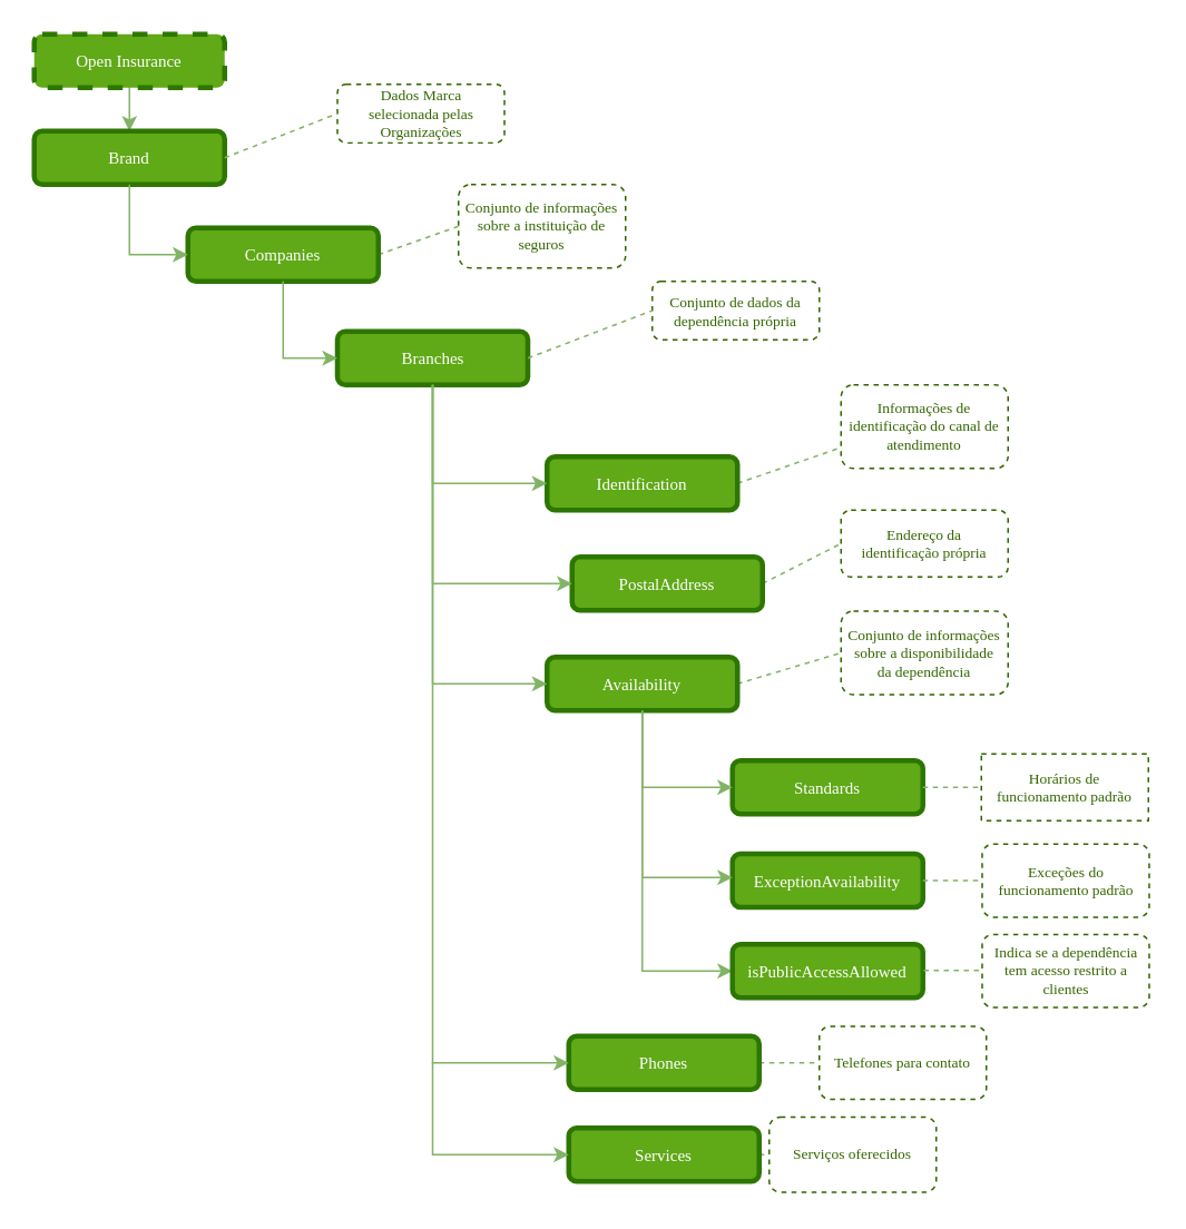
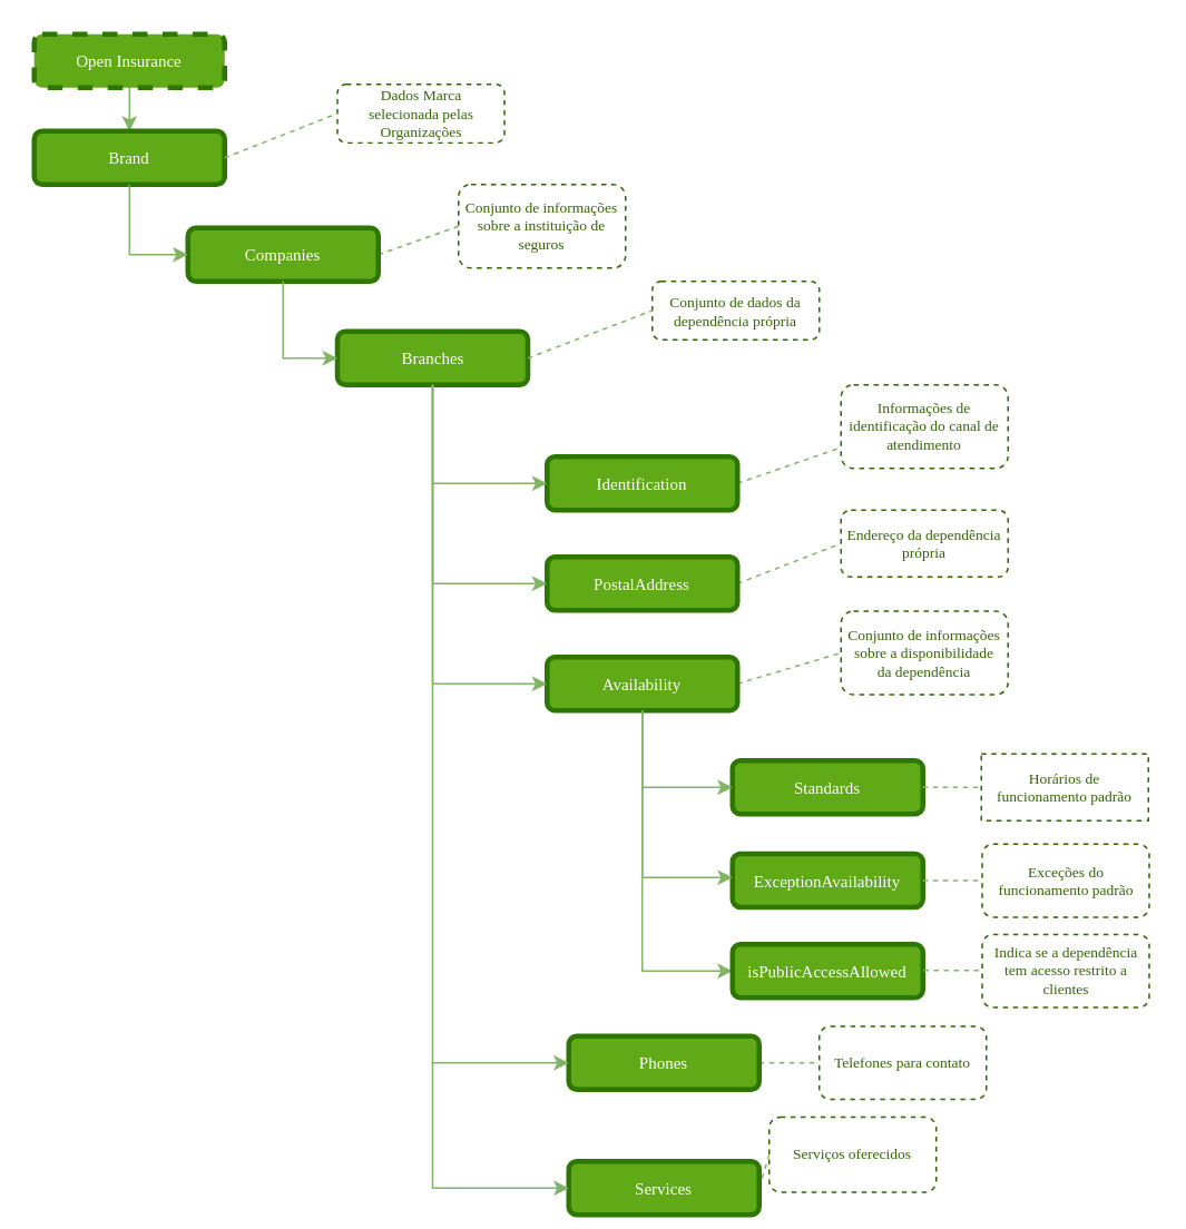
- <mxCell id="15" value="&lt;font style=&quot;font-size: 9px&quot;&gt;Endereço&lt;/font&gt;&amp;nbsp;da identificação própria" style="rounded=1;whiteSpace=wrap;html=1;shadow=0;comic=0;strokeColor=#336600;strokeWidth=1;fillColor=#ffffff;gradientColor=#ffffff;fontFamily=Verdana;fontSize=9;fontColor=#336600;dashed=1;spacingLeft=5;spacing=0;spacingRight=5;spacingBottom=5;spacingTop=5;align=center;verticalAlign=middle;labelBackgroundColor=#ffffff;" parent="1" vertex="1"><mxGeometry x="503" y="305" width="100" height="40" as="geometry" /></mxCell>
+ <mxCell id="15" value="&lt;font style=&quot;font-size: 9px&quot;&gt;Endereço&lt;/font&gt;&amp;nbsp;da dependência própria" style="rounded=1;whiteSpace=wrap;html=1;shadow=0;comic=0;strokeColor=#336600;strokeWidth=1;fillColor=#ffffff;gradientColor=#ffffff;fontFamily=Verdana;fontSize=9;fontColor=#336600;dashed=1;spacingLeft=5;spacing=0;spacingRight=5;spacingBottom=5;spacingTop=5;align=center;verticalAlign=middle;labelBackgroundColor=#ffffff;" parent="1" vertex="1"><mxGeometry x="503" y="305" width="100" height="40" as="geometry" /></mxCell>
- <mxCell id="14" value="PostalAddress" style="rounded=1;comic=0;shadow=0;backgroundOutline=0;snapToPoint=0;fixDash=0;strokeWidth=3;fontFamily=Verdana;fontStyle=0;labelBorderColor=none;labelBackgroundColor=none;whiteSpace=wrap;html=1;fontSize=10;fillColor=#60a917;strokeColor=#2D7600;fontColor=#ffffff;" parent="1" vertex="1"><mxGeometry x="342" y="333" width="114" height="32" as="geometry" /></mxCell>
+ <mxCell id="14" value="PostalAddress" style="rounded=1;comic=0;shadow=0;backgroundOutline=0;snapToPoint=0;fixDash=0;strokeWidth=3;fontFamily=Verdana;fontStyle=0;labelBorderColor=none;labelBackgroundColor=none;whiteSpace=wrap;html=1;fontSize=10;fillColor=#60a917;strokeColor=#2D7600;fontColor=#ffffff;" parent="1" vertex="1"><mxGeometry x="327" y="333" width="114" height="32" as="geometry" /></mxCell>
- <mxCell id="6" value="Services" style="rounded=1;whiteSpace=wrap;html=1;comic=0;shadow=0;backgroundOutline=0;snapToPoint=0;fixDash=0;strokeWidth=3;fontFamily=Verdana;fontStyle=0;labelBackgroundColor=none;labelBorderColor=none;fontSize=10;fillColor=#60a917;strokeColor=#2D7600;fontColor=#ffffff;" parent="1" vertex="1"><mxGeometry x="340" y="675" width="114" height="32" as="geometry" /></mxCell>
+ <mxCell id="6" value="Services" style="rounded=1;whiteSpace=wrap;html=1;comic=0;shadow=0;backgroundOutline=0;snapToPoint=0;fixDash=0;strokeWidth=3;fontFamily=Verdana;fontStyle=0;labelBackgroundColor=none;labelBorderColor=none;fontSize=10;fillColor=#60a917;strokeColor=#2D7600;fontColor=#ffffff;" parent="1" vertex="1"><mxGeometry x="340" y="695" width="114" height="32" as="geometry" /></mxCell>
